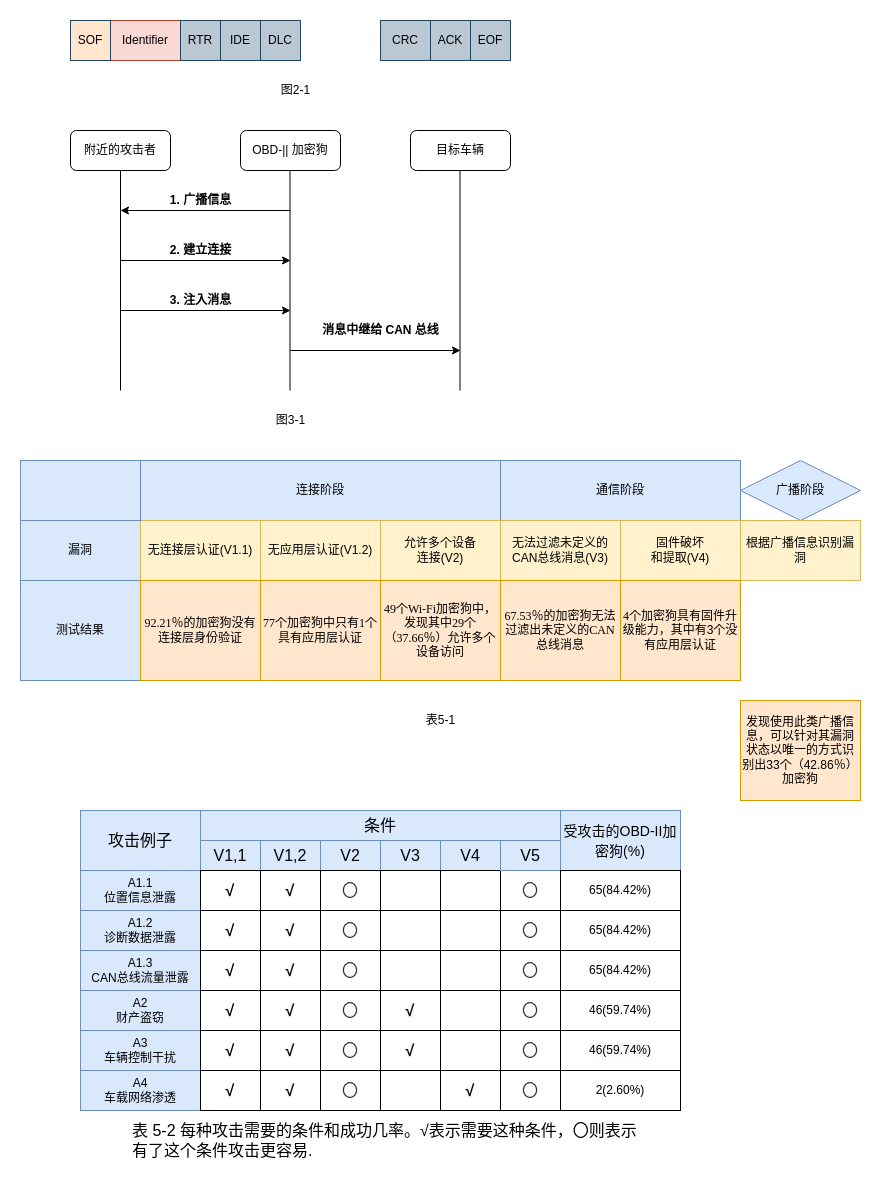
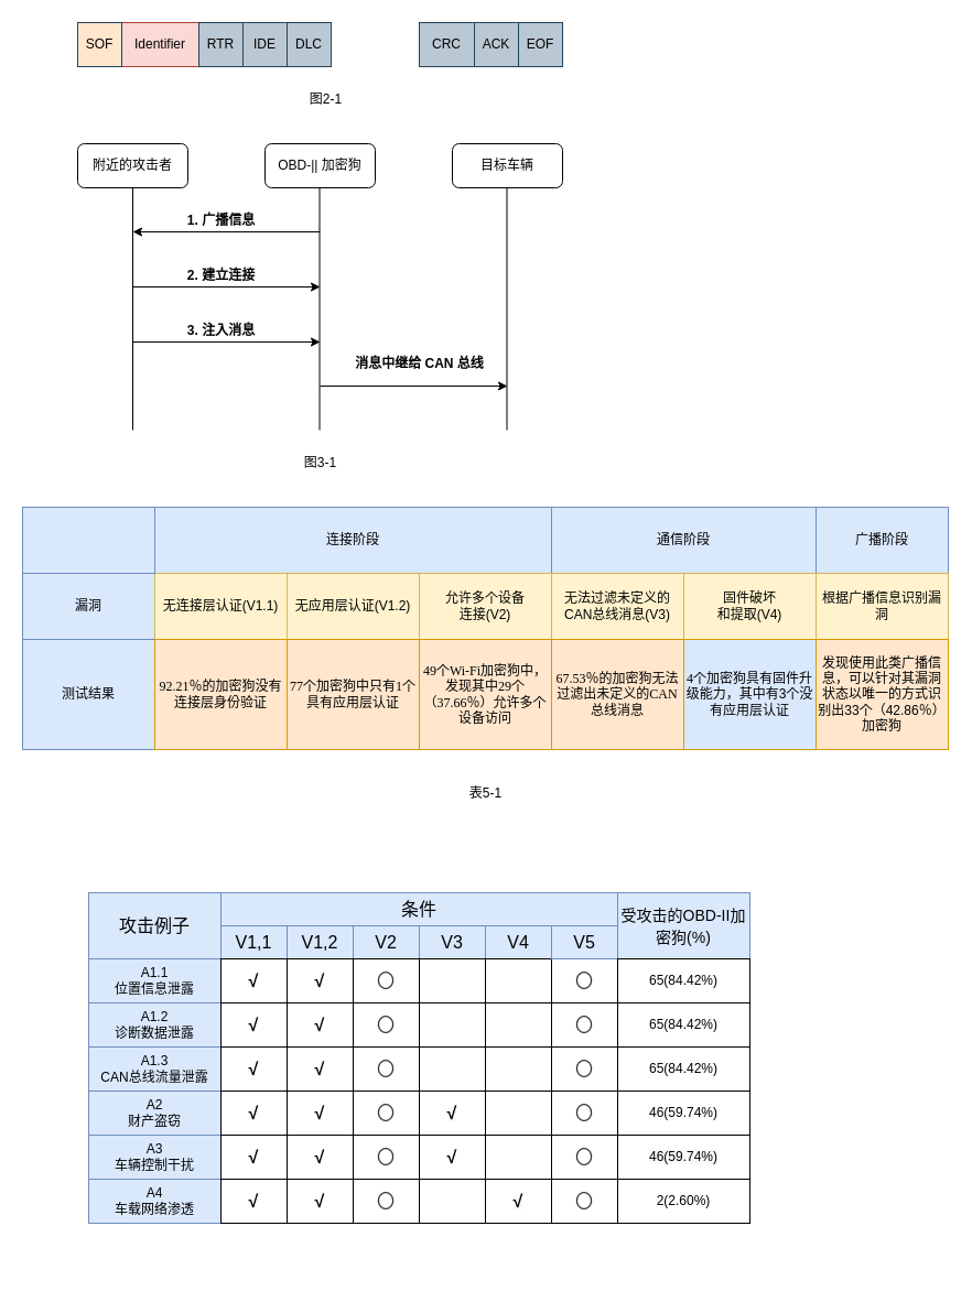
- <mxCell id="32" value="广播阶段" style="rhombus;whiteSpace=wrap;html=1;fillColor=#dae8fc;strokeColor=#6c8ebf;" parent="1" vertex="1"><mxGeometry x="740" y="460" width="120" height="60" as="geometry" /></mxCell>
+ <mxCell id="32" value="广播阶段" style="rounded=0;whiteSpace=wrap;html=1;fillColor=#dae8fc;strokeColor=#6c8ebf;" parent="1" vertex="1"><mxGeometry x="740" y="460" width="120" height="60" as="geometry" /></mxCell>
- <mxCell id="45" value="&lt;p style=&quot;margin-top: 0pt ; margin-bottom: 0pt ; margin-left: 0in ; direction: ltr ; unicode-bidi: embed ; word-break: normal&quot;&gt;&lt;span style=&quot;font-family: &amp;#34;calibri&amp;#34;&quot;&gt;4&lt;/span&gt;&lt;span&gt;个加密狗具有固件升级能力，其中有3个没有应用层认证&lt;/span&gt;&lt;/p&gt;" style="rounded=0;whiteSpace=wrap;html=1;align=center;fillColor=#ffe6cc;strokeColor=#d79b00;" parent="1" vertex="1"><mxGeometry x="620" y="580" width="120" height="100" as="geometry" /></mxCell>
+ <mxCell id="45" value="&lt;p style=&quot;margin-top: 0pt ; margin-bottom: 0pt ; margin-left: 0in ; direction: ltr ; unicode-bidi: embed ; word-break: normal&quot;&gt;&lt;span style=&quot;font-family: &amp;#34;calibri&amp;#34;&quot;&gt;4&lt;/span&gt;&lt;span&gt;个加密狗具有固件升级能力，其中有3个没有应用层认证&lt;/span&gt;&lt;/p&gt;" style="rounded=0;whiteSpace=wrap;html=1;align=center;fillColor=#dae8fc;strokeColor=#d79b00;" parent="1" vertex="1"><mxGeometry x="620" y="580" width="120" height="100" as="geometry" /></mxCell>
- <mxCell id="46" value="&lt;p style=&quot;margin-top: 0pt ; margin-bottom: 0pt ; margin-left: 0in ; direction: ltr ; unicode-bidi: embed ; word-break: normal&quot;&gt;&lt;span&gt;发现使用此类广播信息，可以针对其漏洞状态以唯一的方式识别出33个（42.86％）加密狗&lt;/span&gt;&lt;/p&gt;" style="rounded=0;whiteSpace=wrap;html=1;align=center;fillColor=#ffe6cc;strokeColor=#d79b00;" parent="1" vertex="1"><mxGeometry x="740" y="700" width="120" height="100" as="geometry" /></mxCell>
+ <mxCell id="46" value="&lt;p style=&quot;margin-top: 0pt ; margin-bottom: 0pt ; margin-left: 0in ; direction: ltr ; unicode-bidi: embed ; word-break: normal&quot;&gt;&lt;span&gt;发现使用此类广播信息，可以针对其漏洞状态以唯一的方式识别出33个（42.86％）加密狗&lt;/span&gt;&lt;/p&gt;" style="rounded=0;whiteSpace=wrap;html=1;align=center;fillColor=#ffe6cc;strokeColor=#d79b00;" parent="1" vertex="1"><mxGeometry x="740" y="580" width="120" height="100" as="geometry" /></mxCell>
- <mxCell id="106" value="表 5-2 每种攻击需要的条件和成功几率。√表示需要这种条件，〇则表示&lt;br&gt;有了这个条件攻击更容易." style="text;html=1;align=left;verticalAlign=middle;resizable=0;points=[];autosize=1;fontSize=16;" vertex="1" parent="1"><mxGeometry x="130" y="1120" width="520" height="40" as="geometry" /></mxCell>
